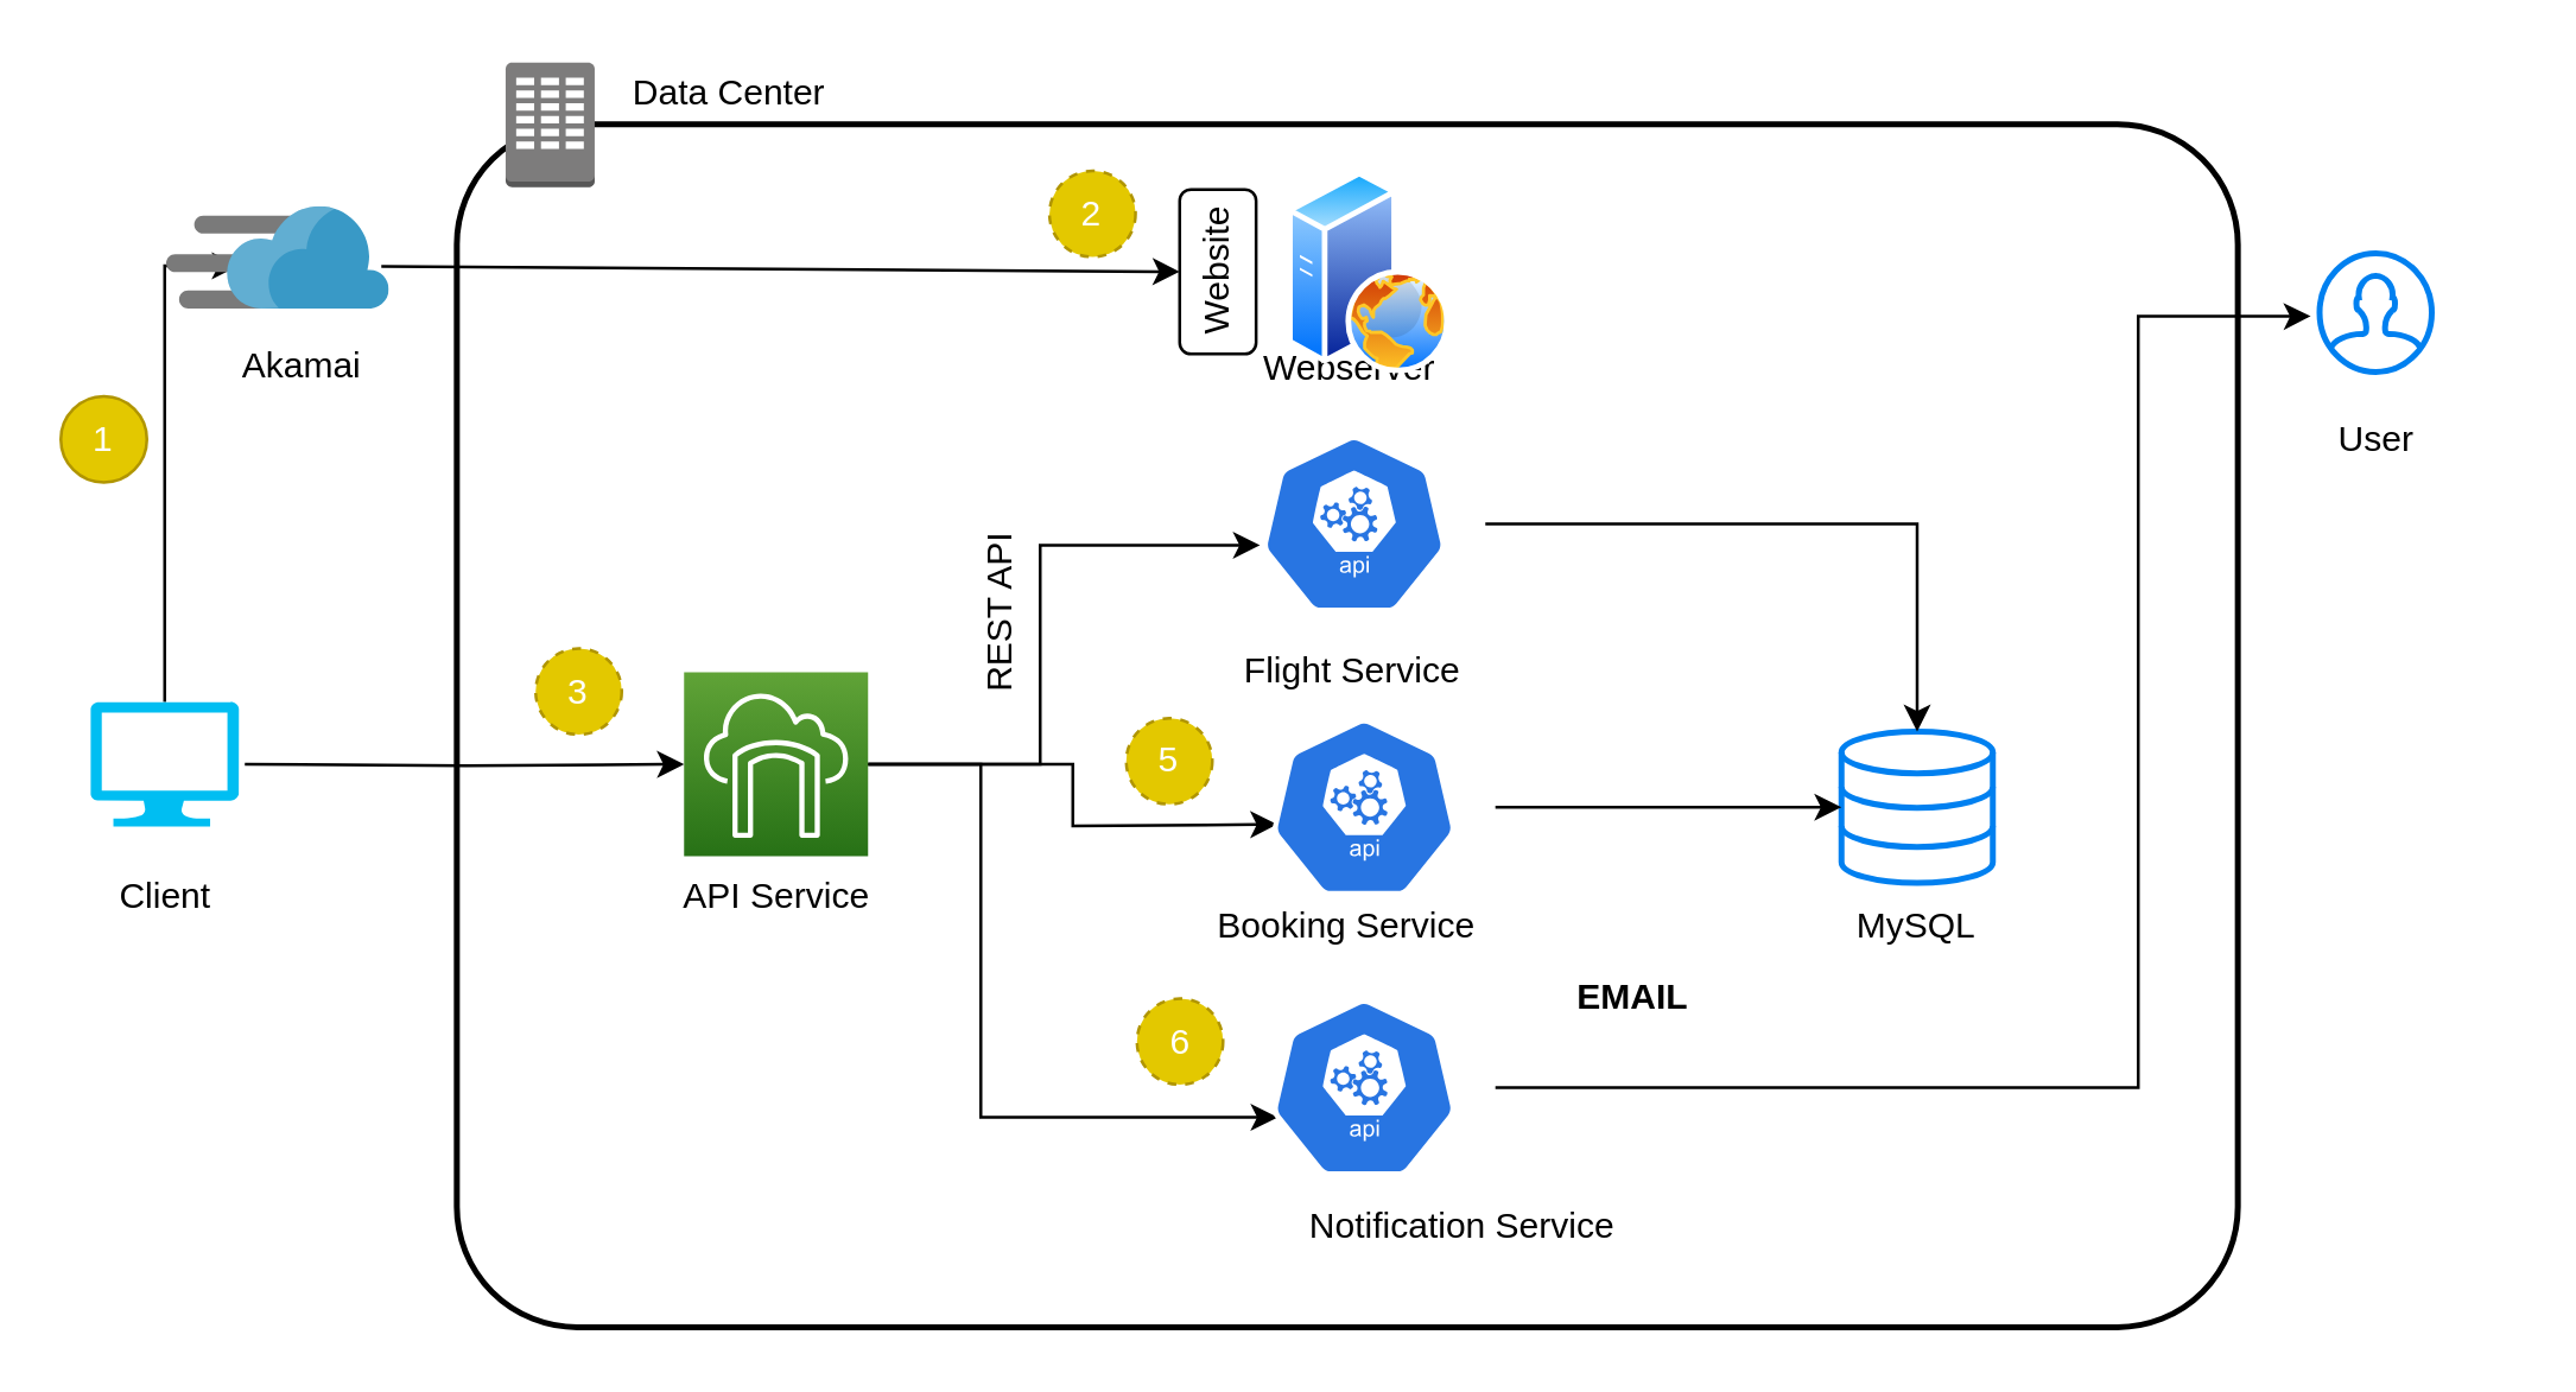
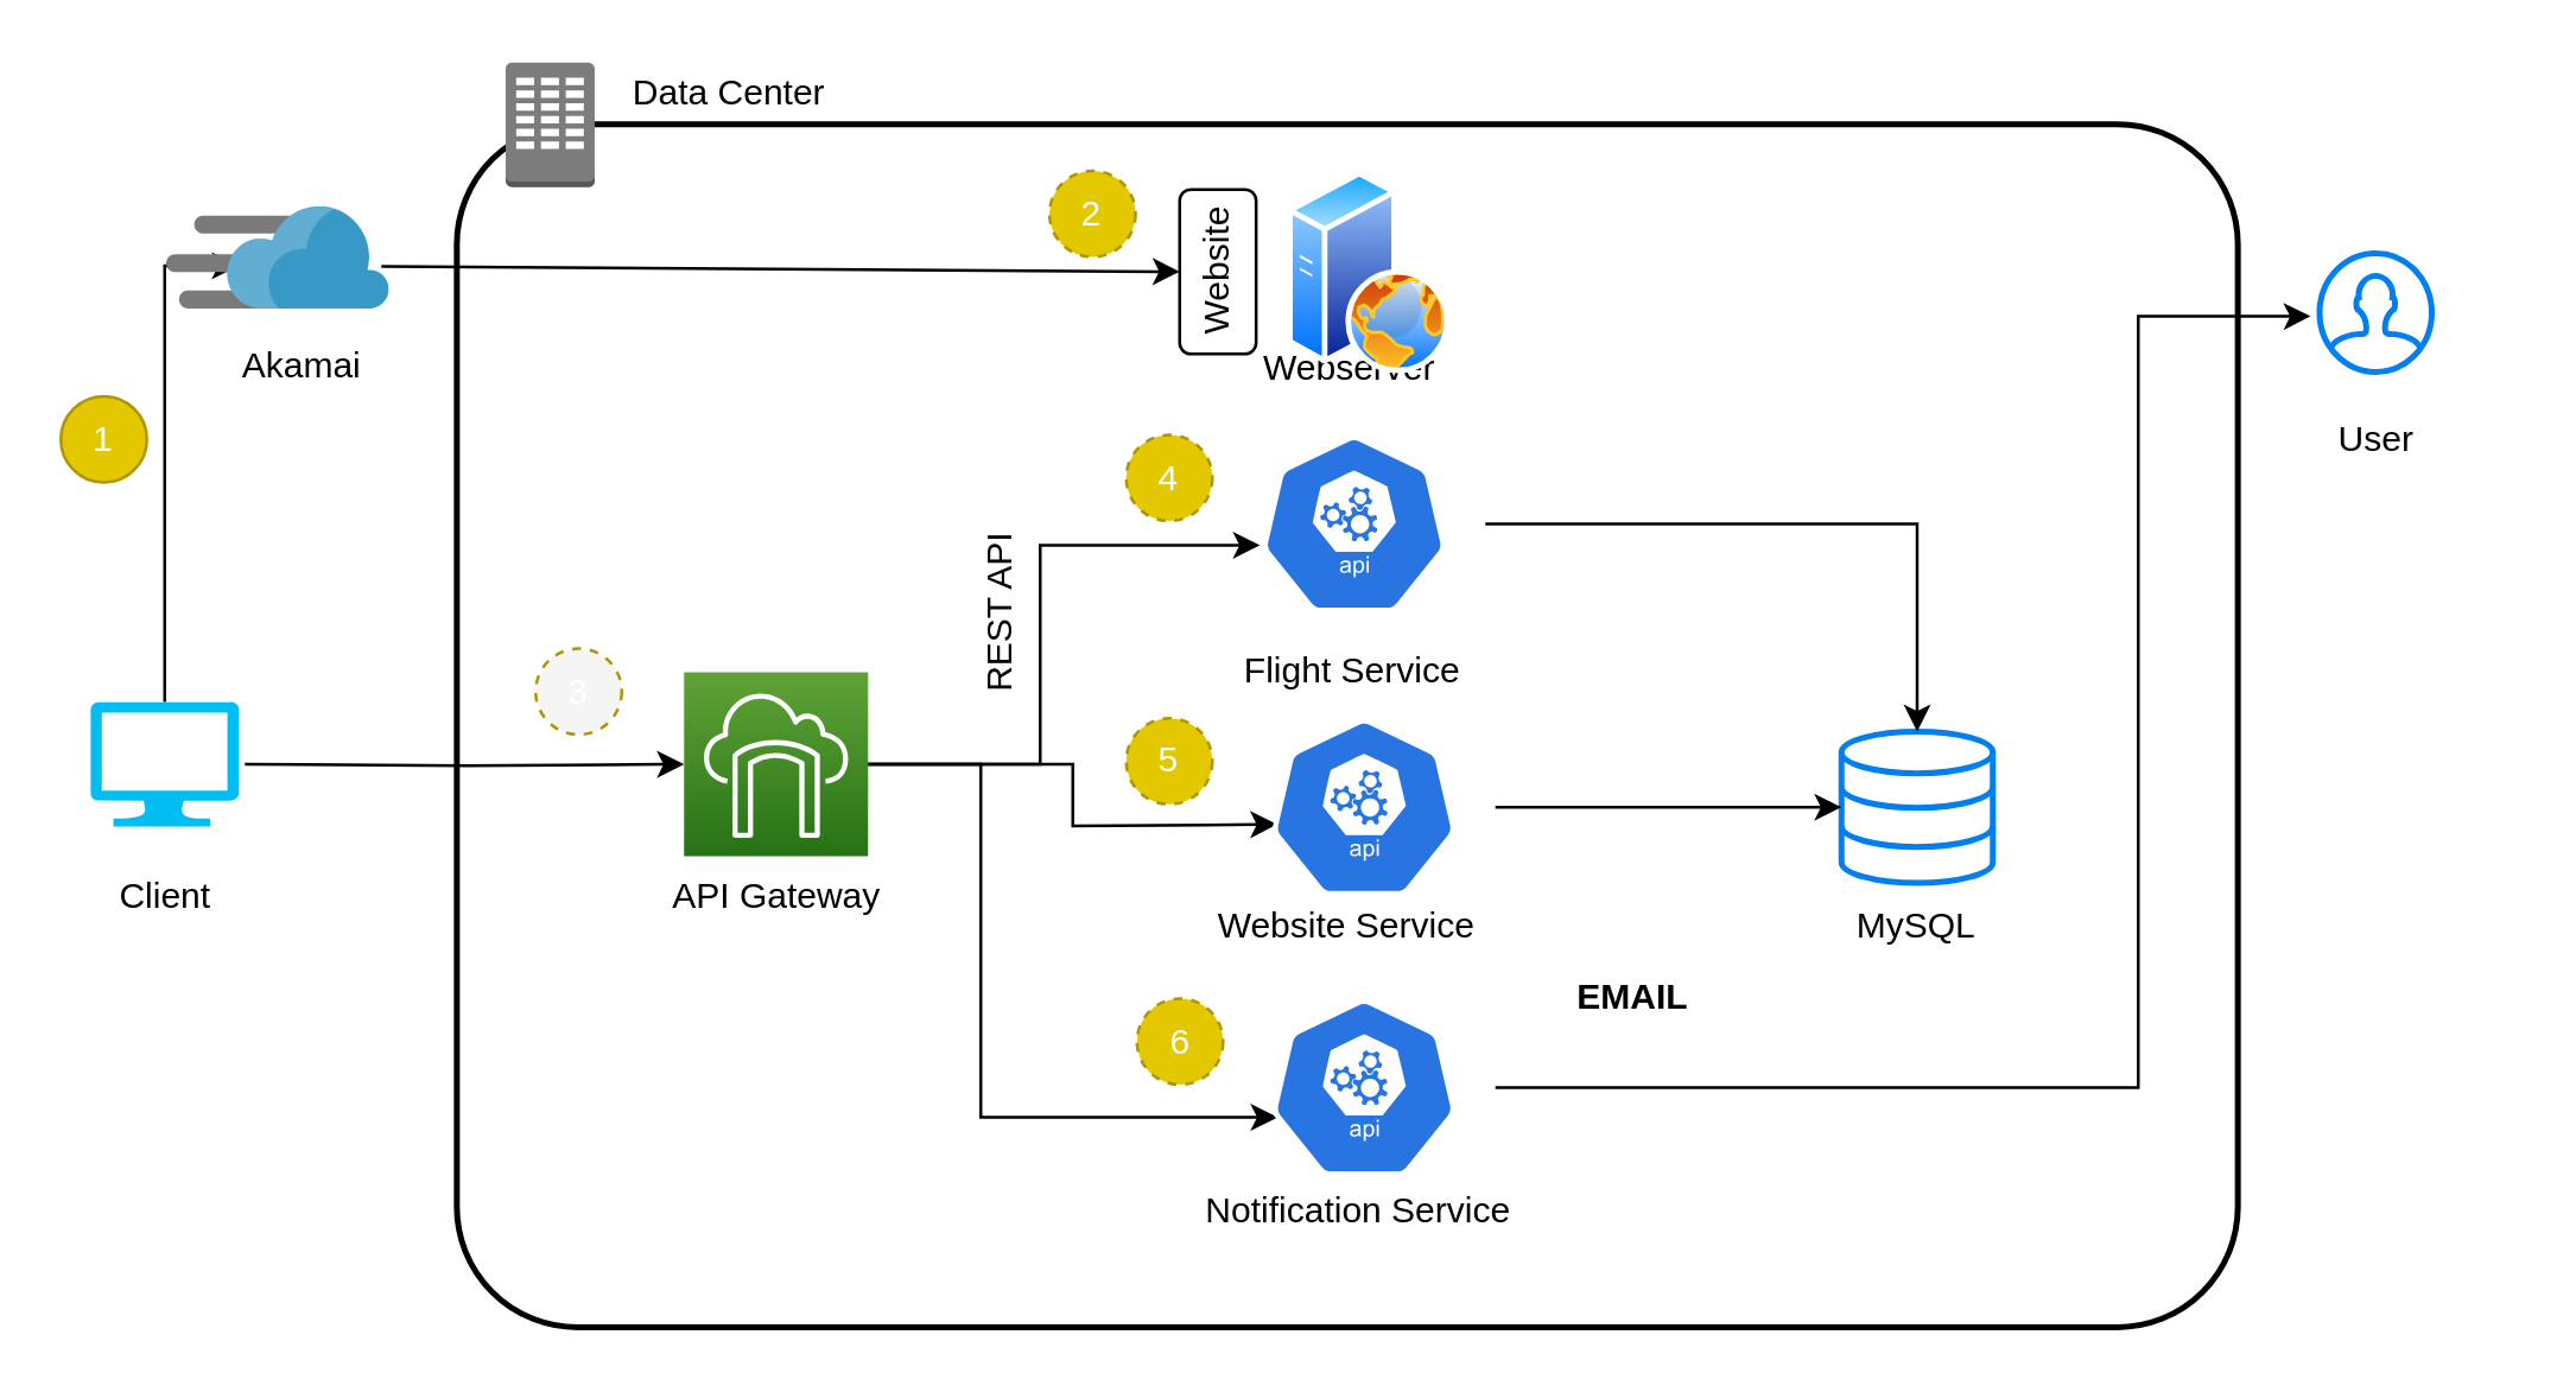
+ <mxCell id="32" value="4" style="ellipse;whiteSpace=wrap;html=1;aspect=fixed;dashed=1;fillColor=#e3c800;strokeColor=#B09500;fontColor=#ffffff;" vertex="1" parent="1"><mxGeometry x="379" y="146" width="29" height="29" as="geometry" /></mxCell>
- <mxCell id="16" value="3" style="ellipse;whiteSpace=wrap;html=1;aspect=fixed;dashed=1;fillColor=#e3c800;strokeColor=#B09500;fontColor=#ffffff;" parent="1" vertex="1"><mxGeometry x="180" y="218" width="29" height="29" as="geometry" /></mxCell>
+ <mxCell id="16" value="3" style="ellipse;whiteSpace=wrap;html=1;aspect=fixed;dashed=1;fillColor=#f5f5f5;strokeColor=#B09500;fontColor=#ffffff;" parent="1" vertex="1"><mxGeometry x="180" y="218" width="29" height="29" as="geometry" /></mxCell>
- <mxCell id="11" value="API Service" style="text;html=1;strokeColor=none;fillColor=none;align=center;verticalAlign=middle;whiteSpace=wrap;rounded=0;dashed=1;" parent="1" vertex="1"><mxGeometry x="215.5" y="291.5" width="91" height="20" as="geometry" /></mxCell>
+ <mxCell id="11" value="API Gateway" style="text;html=1;strokeColor=none;fillColor=none;align=center;verticalAlign=middle;whiteSpace=wrap;rounded=0;dashed=1;" parent="1" vertex="1"><mxGeometry x="215.5" y="291.5" width="91" height="20" as="geometry" /></mxCell>
- <mxCell id="29" value="Booking Service" style="text;html=1;strokeColor=none;fillColor=none;align=center;verticalAlign=middle;whiteSpace=wrap;rounded=0;dashed=1;" vertex="1" parent="1"><mxGeometry x="408" y="301.5" width="91" height="20" as="geometry" /></mxCell>
+ <mxCell id="29" value="Website Service" style="text;html=1;strokeColor=none;fillColor=none;align=center;verticalAlign=middle;whiteSpace=wrap;rounded=0;dashed=1;" vertex="1" parent="1"><mxGeometry x="408" y="301.5" width="91" height="20" as="geometry" /></mxCell>
- <mxCell id="30" value="Notification Service" style="text;html=1;strokeColor=none;fillColor=none;align=center;verticalAlign=middle;whiteSpace=wrap;rounded=0;dashed=1;" vertex="1" parent="1"><mxGeometry x="437.5" y="403" width="109" height="20" as="geometry" /></mxCell>
+ <mxCell id="30" value="Notification Service" style="text;html=1;strokeColor=none;fillColor=none;align=center;verticalAlign=middle;whiteSpace=wrap;rounded=0;dashed=1;" vertex="1" parent="1"><mxGeometry x="402.5" y="398" width="109" height="20" as="geometry" /></mxCell>
